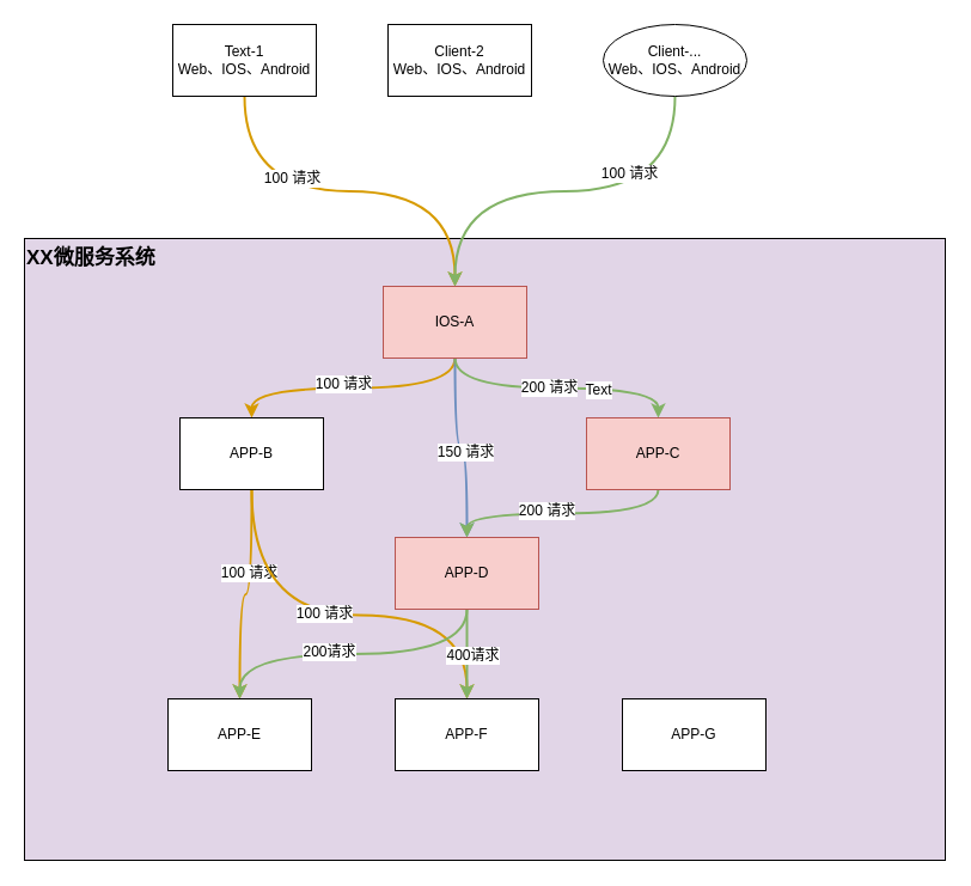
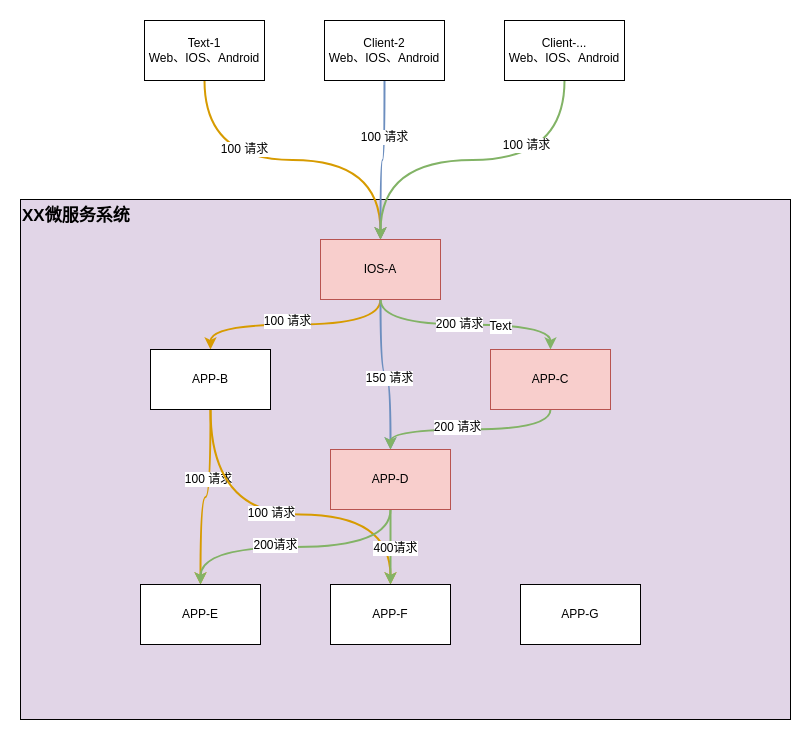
- <mxCell id="11" value="Client-...&lt;br&gt;Web、IOS、Android" style="ellipse;whiteSpace=wrap;html=1;" parent="1" vertex="1"><mxGeometry x="504" y="20" width="120" height="60" as="geometry" /></mxCell>
+ <mxCell id="11" value="Client-...&lt;br&gt;Web、IOS、Android" style="rounded=0;whiteSpace=wrap;html=1;" parent="1" vertex="1"><mxGeometry x="504" y="20" width="120" height="60" as="geometry" /></mxCell>
+ <mxCell id="6" style="edgeStyle=orthogonalEdgeStyle;curved=1;rounded=0;orthogonalLoop=1;jettySize=auto;html=1;entryX=0.5;entryY=0;entryDx=0;entryDy=0;fillColor=#dae8fc;strokeColor=#6c8ebf;strokeWidth=2;" parent="1" source="8" target="19" edge="1"><mxGeometry relative="1" as="geometry" /></mxCell>
+ <mxCell id="7" value="100 请求" style="edgeLabel;html=1;align=center;verticalAlign=middle;resizable=0;points=[];fontSize=12;" parent="6" vertex="1" connectable="0"><mxGeometry x="-0.319" y="-1" relative="1" as="geometry"><mxPoint as="offset" /></mxGeometry></mxCell>
